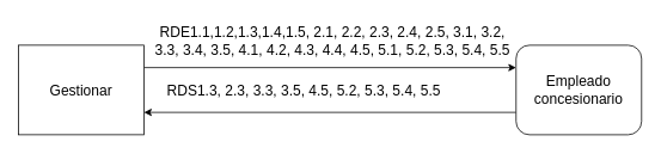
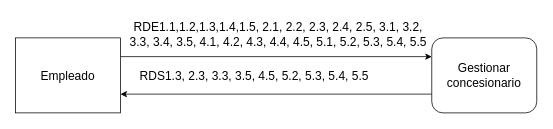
- <mxCell id="3" value="&lt;font style=&quot;font-size: 16px;&quot;&gt;Gestionar&lt;/font&gt;" style="rounded=0;whiteSpace=wrap;html=1;" parent="1" vertex="1"><mxGeometry x="20" y="50" width="140" height="100" as="geometry" /></mxCell>
+ <mxCell id="3" value="&lt;font style=&quot;font-size: 16px;&quot;&gt;Empleado&lt;/font&gt;" style="rounded=0;whiteSpace=wrap;html=1;" parent="1" vertex="1"><mxGeometry x="20" y="50" width="140" height="100" as="geometry" /></mxCell>
- <mxCell id="5" value="&lt;font style=&quot;font-size: 16px;&quot;&gt;Empleado concesionario&lt;/font&gt;" style="rounded=1;whiteSpace=wrap;html=1;" parent="1" vertex="1"><mxGeometry x="575" y="50" width="140" height="100" as="geometry" /></mxCell>
+ <mxCell id="5" value="&lt;font style=&quot;font-size: 16px;&quot;&gt;Gestionar concesionario&lt;/font&gt;" style="rounded=1;whiteSpace=wrap;html=1;" parent="1" vertex="1"><mxGeometry x="575" y="50" width="140" height="100" as="geometry" /></mxCell>
